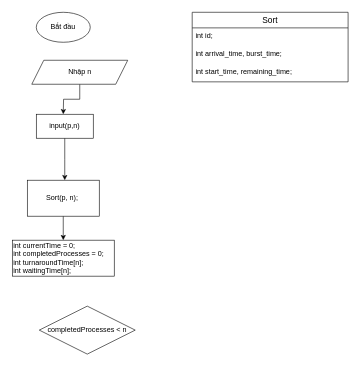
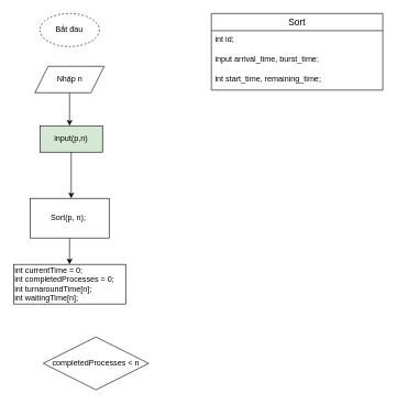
- <mxCell id="2" value="Bắt đầu" style="ellipse;whiteSpace=wrap;html=1;" parent="1" vertex="1"><mxGeometry x="60" y="20" width="90" height="50" as="geometry" /></mxCell>
+ <mxCell id="2" value="Bắt đầu" style="ellipse;whiteSpace=wrap;html=1;dashed=1;" parent="1" vertex="1"><mxGeometry x="60" y="20" width="90" height="50" as="geometry" /></mxCell>
- <mxCell id="9" value="int arrival_time, burst_time;" style="text;strokeColor=none;fillColor=none;spacingLeft=4;spacingRight=4;overflow=hidden;rotatable=0;points=[[0,0.5],[1,0.5]];portConstraint=eastwest;fontSize=12;whiteSpace=wrap;html=1;" parent="7" vertex="1"><mxGeometry y="56" width="260" height="30" as="geometry" /></mxCell>
+ <mxCell id="9" value="input arrival_time, burst_time;" style="text;strokeColor=none;fillColor=none;spacingLeft=4;spacingRight=4;overflow=hidden;rotatable=0;points=[[0,0.5],[1,0.5]];portConstraint=eastwest;fontSize=12;whiteSpace=wrap;html=1;" parent="7" vertex="1"><mxGeometry y="56" width="260" height="30" as="geometry" /></mxCell>
- <mxCell id="6" value="Nhập n" style="shape=parallelogram;perimeter=parallelogramPerimeter;whiteSpace=wrap;html=1;fixedSize=1;" parent="1" vertex="1"><mxGeometry x="52.5" y="100" width="160" height="40" as="geometry" /></mxCell>
+ <mxCell id="6" value="Nhập n" style="shape=parallelogram;perimeter=parallelogramPerimeter;whiteSpace=wrap;html=1;fixedSize=1;" parent="1" vertex="1"><mxGeometry x="52.5" y="100" width="105" height="40" as="geometry" /></mxCell>
- <mxCell id="4" value="input(p,n)" style="rounded=0;whiteSpace=wrap;html=1;" parent="1" vertex="1"><mxGeometry x="60" y="190" width="95" height="40" as="geometry" /></mxCell>
+ <mxCell id="4" value="input(p,n)" style="rounded=0;whiteSpace=wrap;html=1;fillColor=#d5e8d4;" parent="1" vertex="1"><mxGeometry x="60" y="190" width="95" height="40" as="geometry" /></mxCell>
